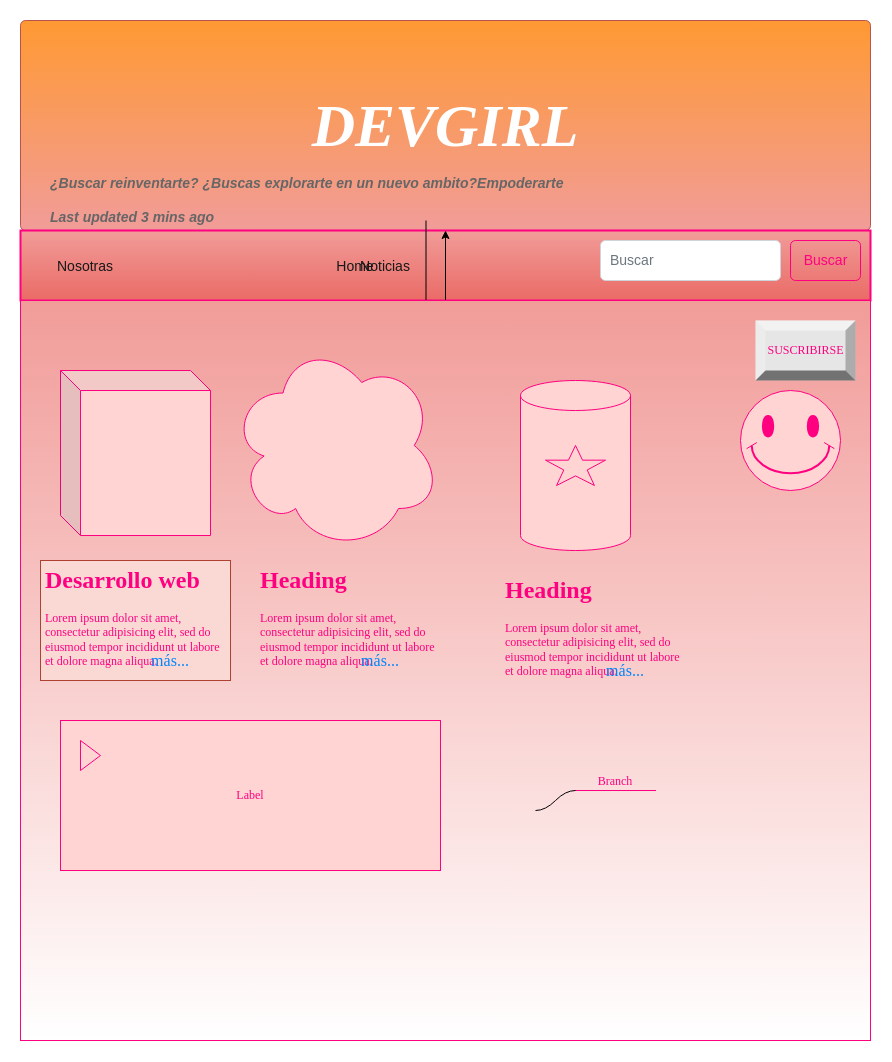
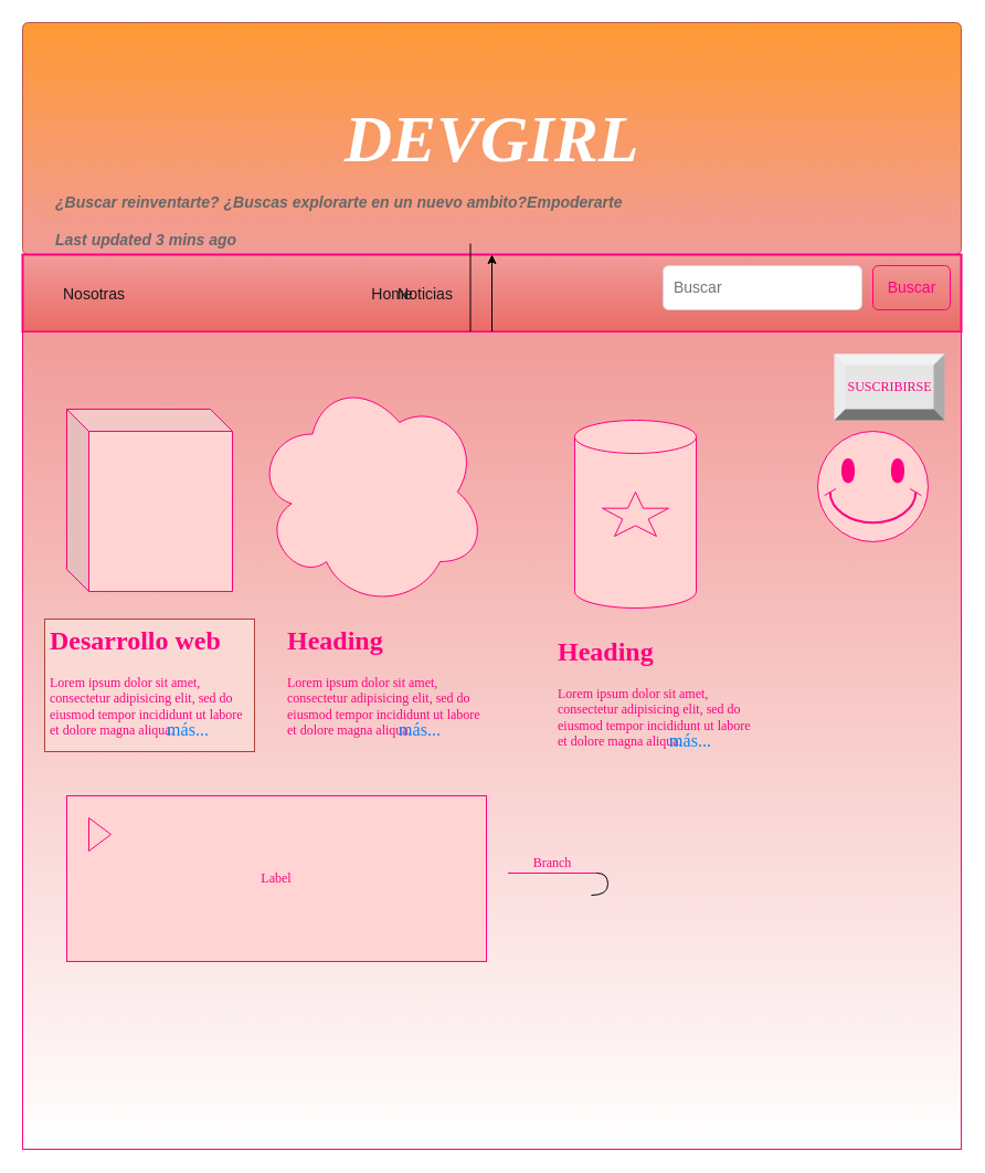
- <mxCell id="20" value="Branch" style="whiteSpace=wrap;html=1;shape=partialRectangle;top=0;left=0;bottom=1;right=0;points=[[0,1],[1,1]];fillColor=none;align=center;verticalAlign=bottom;routingCenterY=0.5;snapToPoint=1;recursiveResize=0;autosize=1;treeFolding=1;treeMoving=1;newEdgeStyle={&quot;edgeStyle&quot;:&quot;entityRelationEdgeStyle&quot;,&quot;startArrow&quot;:&quot;none&quot;,&quot;endArrow&quot;:&quot;none&quot;,&quot;segment&quot;:10,&quot;curved&quot;:1};fontFamily=Times New Roman;fontColor=#FF0080;strokeColor=#FF0080;" vertex="1" parent="1"><mxGeometry x="575" y="770" width="80" height="20" as="geometry" /></mxCell>
+ <mxCell id="20" value="Branch" style="whiteSpace=wrap;html=1;shape=partialRectangle;top=0;left=0;bottom=1;right=0;points=[[0,1],[1,1]];fillColor=none;align=center;verticalAlign=bottom;routingCenterY=0.5;snapToPoint=1;recursiveResize=0;autosize=1;treeFolding=1;treeMoving=1;newEdgeStyle={&quot;edgeStyle&quot;:&quot;entityRelationEdgeStyle&quot;,&quot;startArrow&quot;:&quot;none&quot;,&quot;endArrow&quot;:&quot;none&quot;,&quot;segment&quot;:10,&quot;curved&quot;:1};fontFamily=Times New Roman;fontColor=#FF0080;strokeColor=#FF0080;" vertex="1" parent="1"><mxGeometry x="460" y="770" width="80" height="20" as="geometry" /></mxCell>
